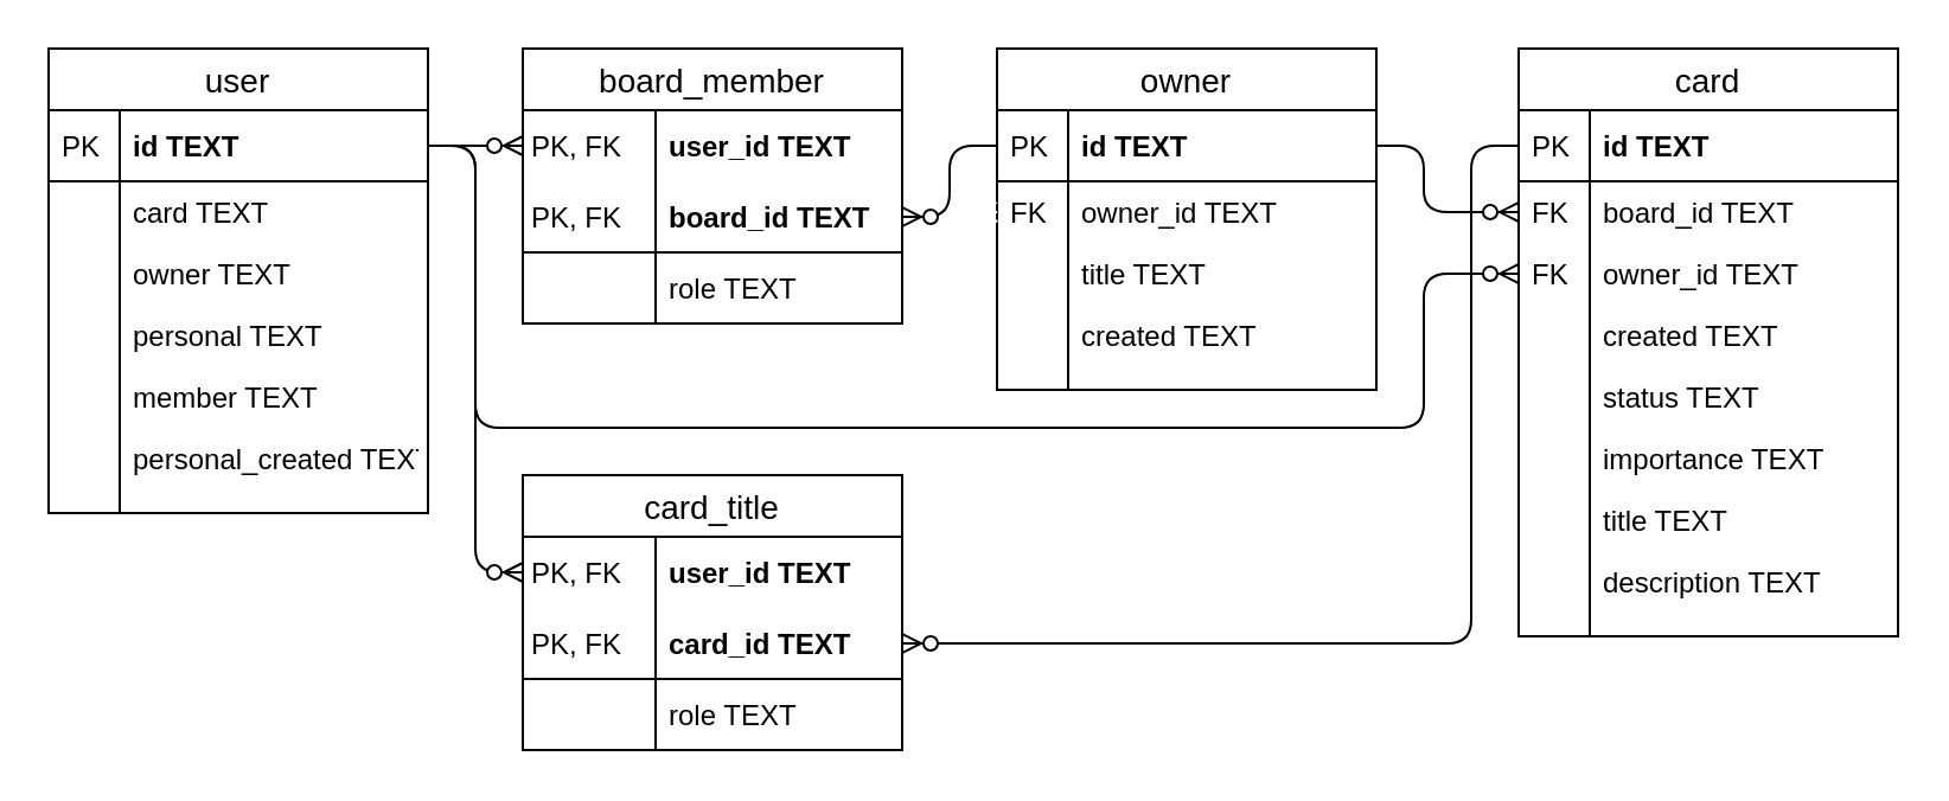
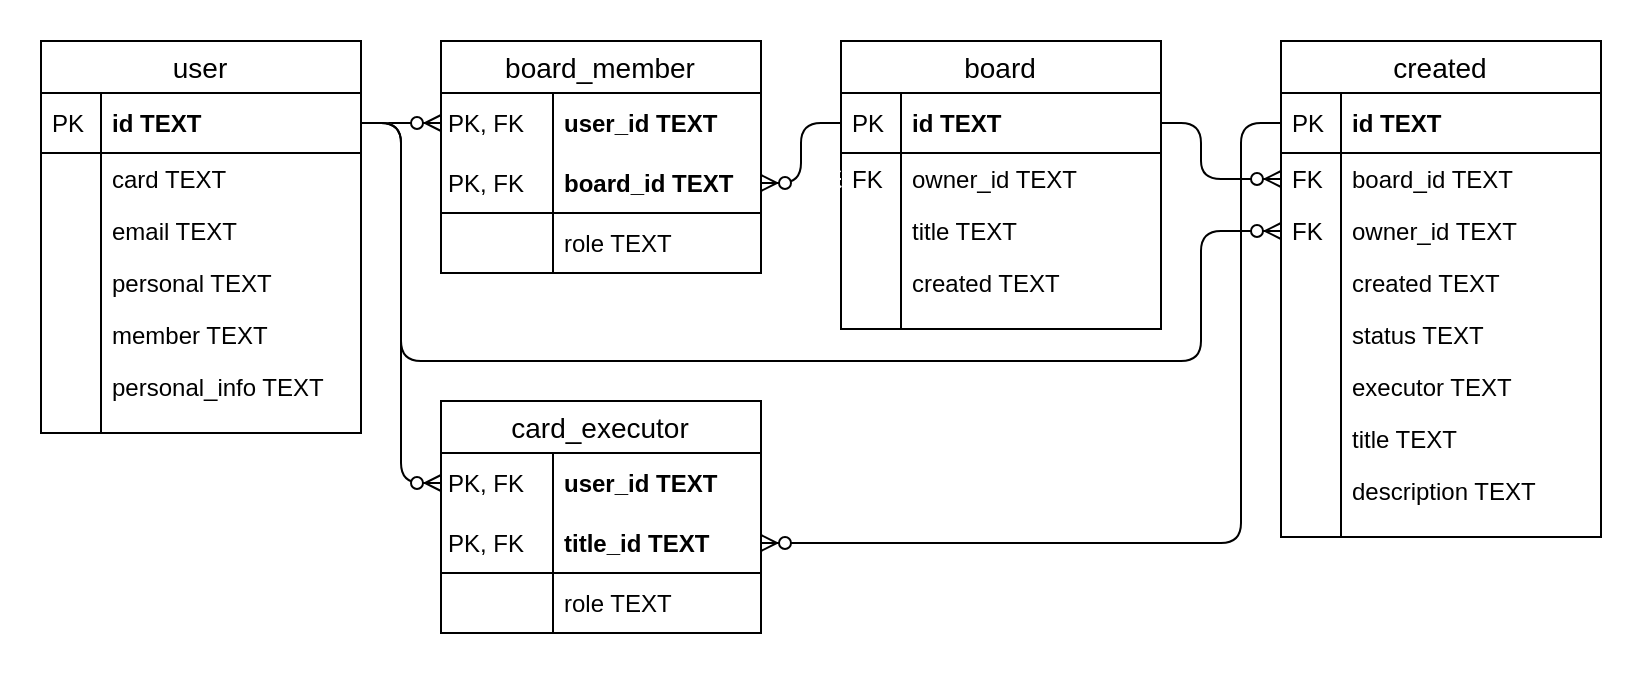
- <mxCell id="17" value="owner" style="swimlane;fontStyle=0;childLayout=stackLayout;horizontal=1;startSize=26;fillColor=none;horizontalStack=0;resizeParent=1;resizeParentMax=0;resizeLast=0;collapsible=1;marginBottom=0;swimlaneFillColor=none;align=center;fontSize=14;" parent="1" vertex="1"><mxGeometry x="420" y="20" width="160" height="144" as="geometry" /></mxCell>
+ <mxCell id="17" value="board" style="swimlane;fontStyle=0;childLayout=stackLayout;horizontal=1;startSize=26;fillColor=none;horizontalStack=0;resizeParent=1;resizeParentMax=0;resizeLast=0;collapsible=1;marginBottom=0;swimlaneFillColor=none;align=center;fontSize=14;" parent="1" vertex="1"><mxGeometry x="420" y="20" width="160" height="144" as="geometry" /></mxCell>
- <mxCell id="38" value="card" style="swimlane;fontStyle=0;childLayout=stackLayout;horizontal=1;startSize=26;fillColor=none;horizontalStack=0;resizeParent=1;resizeParentMax=0;resizeLast=0;collapsible=1;marginBottom=0;swimlaneFillColor=none;align=center;fontSize=14;" parent="1" vertex="1"><mxGeometry x="640" y="20" width="160" height="248" as="geometry" /></mxCell>
+ <mxCell id="38" value="created" style="swimlane;fontStyle=0;childLayout=stackLayout;horizontal=1;startSize=26;fillColor=none;horizontalStack=0;resizeParent=1;resizeParentMax=0;resizeLast=0;collapsible=1;marginBottom=0;swimlaneFillColor=none;align=center;fontSize=14;" parent="1" vertex="1"><mxGeometry x="640" y="20" width="160" height="248" as="geometry" /></mxCell>
- <mxCell id="7" value="owner TEXT" style="shape=partialRectangle;top=0;left=0;right=0;bottom=0;align=left;verticalAlign=top;fillColor=none;spacingLeft=34;spacingRight=4;overflow=hidden;rotatable=0;points=[[0,0.5],[1,0.5]];portConstraint=eastwest;dropTarget=0;fontSize=12;" parent="2" vertex="1"><mxGeometry y="82" width="160" height="26" as="geometry" /></mxCell>
+ <mxCell id="7" value="email TEXT" style="shape=partialRectangle;top=0;left=0;right=0;bottom=0;align=left;verticalAlign=top;fillColor=none;spacingLeft=34;spacingRight=4;overflow=hidden;rotatable=0;points=[[0,0.5],[1,0.5]];portConstraint=eastwest;dropTarget=0;fontSize=12;" parent="2" vertex="1"><mxGeometry y="82" width="160" height="26" as="geometry" /></mxCell>
- <mxCell id="13" value="personal_created TEXT" style="shape=partialRectangle;top=0;left=0;right=0;bottom=0;align=left;verticalAlign=top;fillColor=none;spacingLeft=34;spacingRight=4;overflow=hidden;rotatable=0;points=[[0,0.5],[1,0.5]];portConstraint=eastwest;dropTarget=0;fontSize=12;" parent="2" vertex="1"><mxGeometry y="160" width="160" height="26" as="geometry" /></mxCell>
+ <mxCell id="13" value="personal_info TEXT" style="shape=partialRectangle;top=0;left=0;right=0;bottom=0;align=left;verticalAlign=top;fillColor=none;spacingLeft=34;spacingRight=4;overflow=hidden;rotatable=0;points=[[0,0.5],[1,0.5]];portConstraint=eastwest;dropTarget=0;fontSize=12;" parent="2" vertex="1"><mxGeometry y="160" width="160" height="26" as="geometry" /></mxCell>
- <mxCell id="49" value="importance TEXT" style="shape=partialRectangle;top=0;left=0;right=0;bottom=0;align=left;verticalAlign=top;fillColor=none;spacingLeft=34;spacingRight=4;overflow=hidden;rotatable=0;points=[[0,0.5],[1,0.5]];portConstraint=eastwest;dropTarget=0;fontSize=12;" parent="38" vertex="1"><mxGeometry y="160" width="160" height="26" as="geometry" /></mxCell>
+ <mxCell id="49" value="executor TEXT" style="shape=partialRectangle;top=0;left=0;right=0;bottom=0;align=left;verticalAlign=top;fillColor=none;spacingLeft=34;spacingRight=4;overflow=hidden;rotatable=0;points=[[0,0.5],[1,0.5]];portConstraint=eastwest;dropTarget=0;fontSize=12;" parent="38" vertex="1"><mxGeometry y="160" width="160" height="26" as="geometry" /></mxCell>
- <mxCell id="59" value="card_title" style="swimlane;fontStyle=0;childLayout=stackLayout;horizontal=1;startSize=26;fillColor=none;horizontalStack=0;resizeParent=1;resizeParentMax=0;resizeLast=0;collapsible=1;marginBottom=0;swimlaneFillColor=none;align=center;fontSize=14;" parent="1" vertex="1"><mxGeometry x="220" y="200" width="160" height="116" as="geometry" /></mxCell>
+ <mxCell id="59" value="card_executor" style="swimlane;fontStyle=0;childLayout=stackLayout;horizontal=1;startSize=26;fillColor=none;horizontalStack=0;resizeParent=1;resizeParentMax=0;resizeLast=0;collapsible=1;marginBottom=0;swimlaneFillColor=none;align=center;fontSize=14;" parent="1" vertex="1"><mxGeometry x="220" y="200" width="160" height="116" as="geometry" /></mxCell>
- <mxCell id="62" value="card_id TEXT" style="shape=partialRectangle;top=0;left=0;right=0;bottom=1;align=left;verticalAlign=middle;fillColor=none;spacingLeft=60;spacingRight=4;overflow=hidden;rotatable=0;points=[[0,0.5],[1,0.5]];portConstraint=eastwest;dropTarget=0;fontStyle=1;fontSize=12;" parent="59" vertex="1"><mxGeometry y="56" width="160" height="30" as="geometry" /></mxCell>
+ <mxCell id="62" value="title_id TEXT" style="shape=partialRectangle;top=0;left=0;right=0;bottom=1;align=left;verticalAlign=middle;fillColor=none;spacingLeft=60;spacingRight=4;overflow=hidden;rotatable=0;points=[[0,0.5],[1,0.5]];portConstraint=eastwest;dropTarget=0;fontStyle=1;fontSize=12;" parent="59" vertex="1"><mxGeometry y="56" width="160" height="30" as="geometry" /></mxCell>
